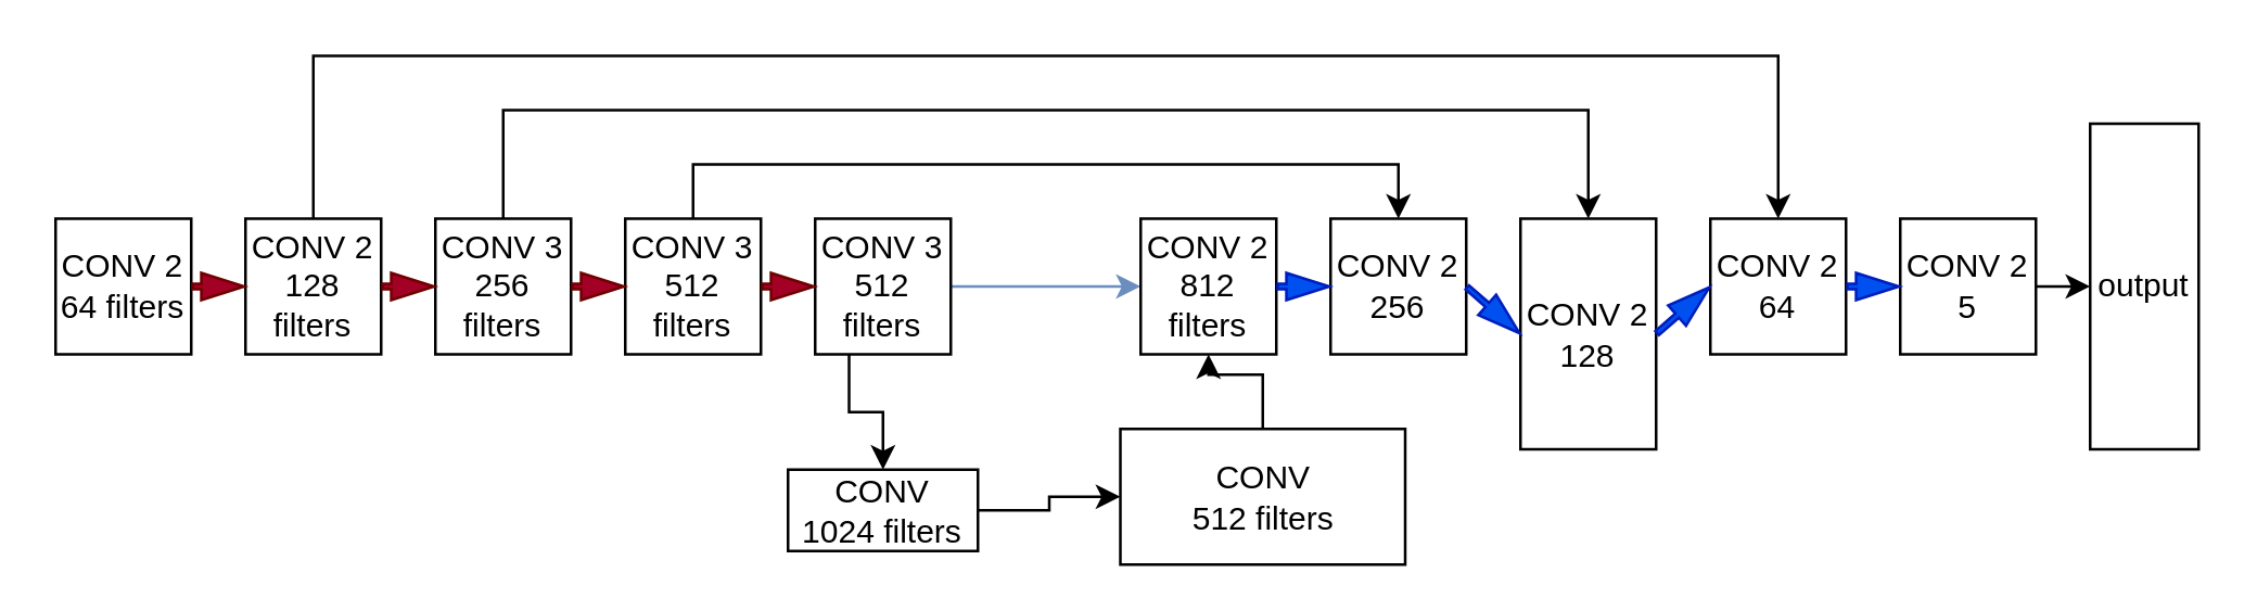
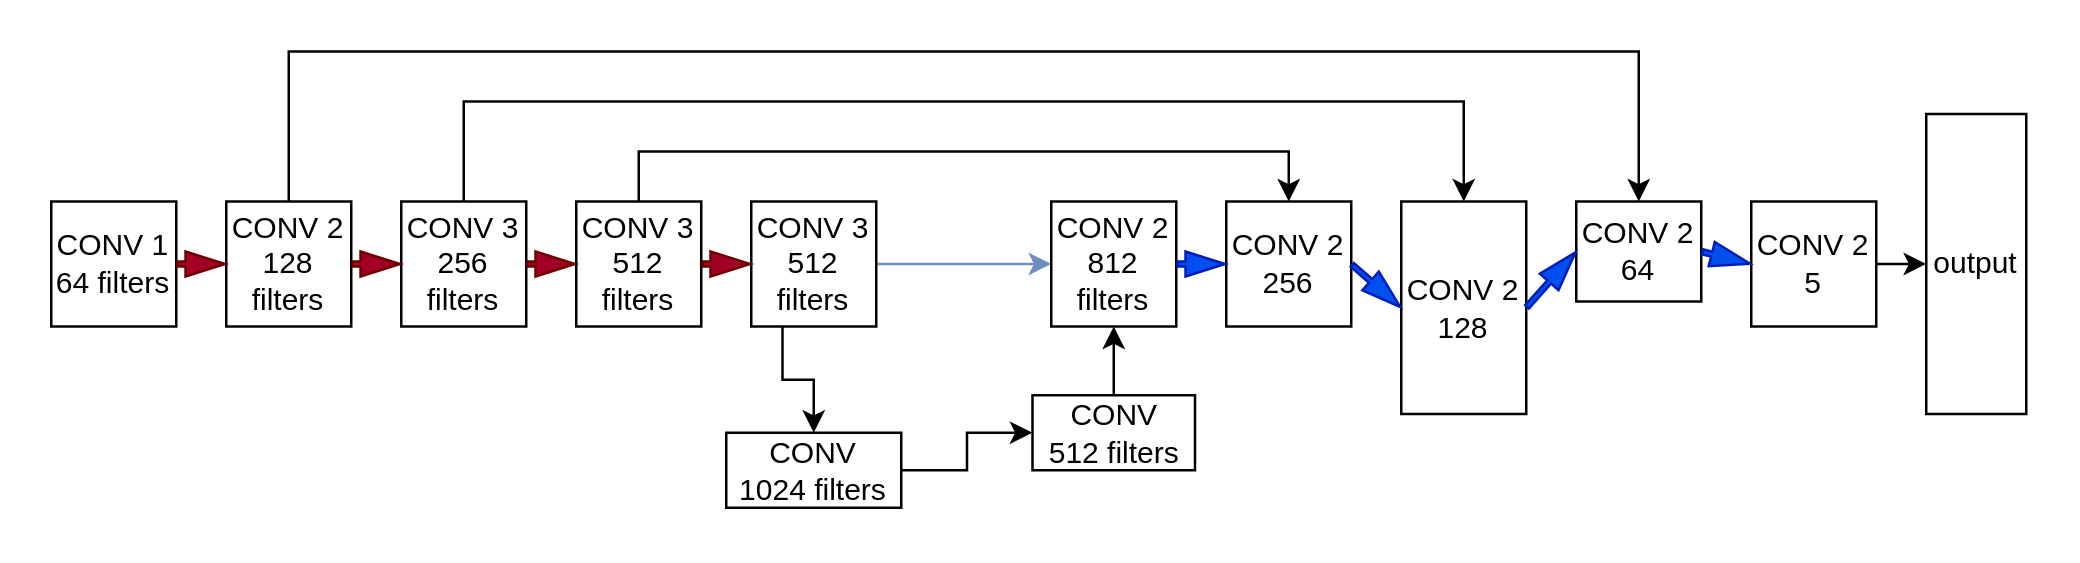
- <mxCell id="2" value="&lt;div&gt;CONV 2&lt;/div&gt;&lt;div&gt;64 filters&lt;br&gt;&lt;/div&gt;" style="whiteSpace=wrap;html=1;aspect=fixed;" parent="1" vertex="1"><mxGeometry x="20" y="80" width="50" height="50" as="geometry" /></mxCell>
+ <mxCell id="2" value="&lt;div&gt;CONV 1&lt;/div&gt;&lt;div&gt;64 filters&lt;br&gt;&lt;/div&gt;" style="whiteSpace=wrap;html=1;aspect=fixed;" parent="1" vertex="1"><mxGeometry x="20" y="80" width="50" height="50" as="geometry" /></mxCell>
- <mxCell id="25" value="&lt;div&gt;CONV 2&lt;br&gt;&lt;/div&gt;&lt;div&gt;64&lt;br&gt;&lt;/div&gt;" style="whiteSpace=wrap;html=1;aspect=fixed;" vertex="1" parent="1"><mxGeometry x="630" y="80" width="50" height="50" as="geometry" /></mxCell>
+ <mxCell id="25" value="&lt;div&gt;CONV 2&lt;br&gt;&lt;/div&gt;&lt;div&gt;64&lt;br&gt;&lt;/div&gt;" style="whiteSpace=wrap;html=1;aspect=fixed;" vertex="1" parent="1"><mxGeometry x="630" y="80" width="50" height="40" as="geometry" /></mxCell>
- <mxCell id="13" value="&lt;div&gt;CONV&lt;/div&gt;&lt;div&gt;512 filters&lt;br&gt;&lt;/div&gt;" style="rounded=0;whiteSpace=wrap;html=1;" parent="1" vertex="1"><mxGeometry x="412.5" y="157.5" width="105" height="50" as="geometry" /></mxCell>
+ <mxCell id="13" value="&lt;div&gt;CONV&lt;/div&gt;&lt;div&gt;512 filters&lt;br&gt;&lt;/div&gt;" style="rounded=0;whiteSpace=wrap;html=1;" parent="1" vertex="1"><mxGeometry x="412.5" y="157.5" width="65" height="30" as="geometry" /></mxCell>
